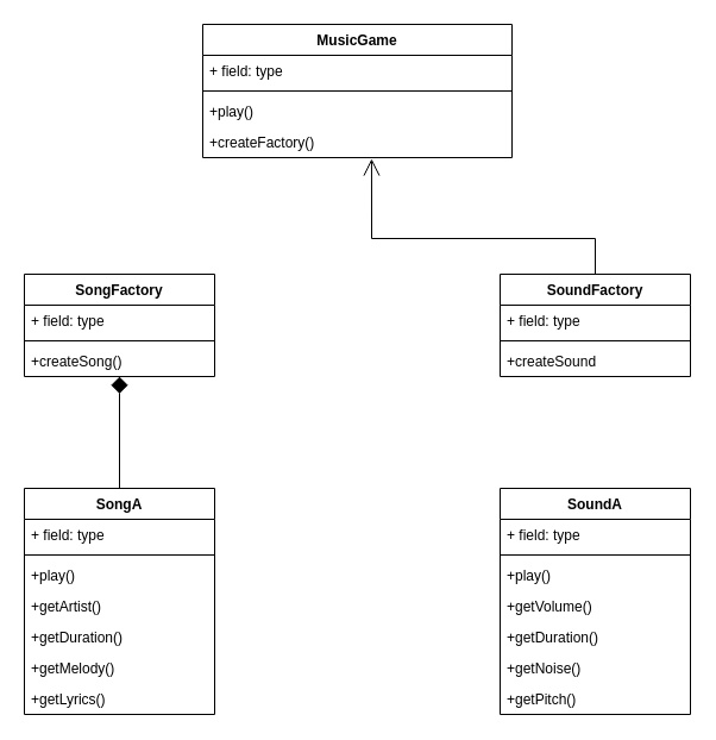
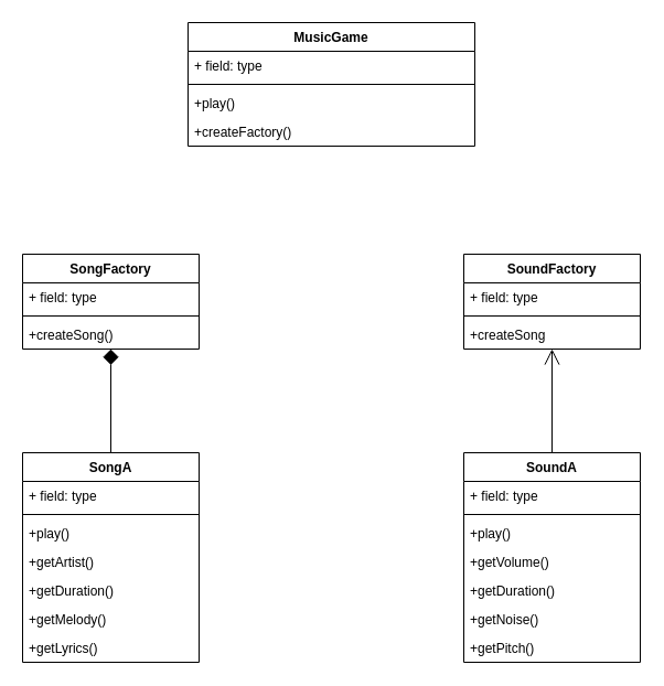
- <mxCell id="33" value="" style="endArrow=open;endFill=1;endSize=12;html=1;rounded=0;exitX=0.5;exitY=0;exitDx=0;exitDy=0;entryX=0.546;entryY=1.038;entryDx=0;entryDy=0;entryPerimeter=0;" edge="1" parent="1" source="6" target="14"><mxGeometry width="160" relative="1" as="geometry"><mxPoint x="360" y="190" as="sourcePoint" /><mxPoint x="310" y="130" as="targetPoint" /><Array as="points"><mxPoint x="500" y="200" /><mxPoint x="312" y="200" /></Array></mxGeometry></mxCell>
- <mxCell id="9" value="+createSound" style="text;strokeColor=none;fillColor=none;align=left;verticalAlign=top;spacingLeft=4;spacingRight=4;overflow=hidden;rotatable=0;points=[[0,0.5],[1,0.5]];portConstraint=eastwest;" parent="6" vertex="1"><mxGeometry y="60" width="160" height="26" as="geometry" /></mxCell>
+ <mxCell id="9" value="+createSong" style="text;strokeColor=none;fillColor=none;align=left;verticalAlign=top;spacingLeft=4;spacingRight=4;overflow=hidden;rotatable=0;points=[[0,0.5],[1,0.5]];portConstraint=eastwest;" parent="6" vertex="1"><mxGeometry y="60" width="160" height="26" as="geometry" /></mxCell>
+ <mxCell id="31" value="" style="endArrow=open;endFill=1;endSize=12;html=1;rounded=0;entryX=0.5;entryY=1;entryDx=0;entryDy=0;exitX=0.5;exitY=0;exitDx=0;exitDy=0;" edge="1" parent="1" source="23" target="6"><mxGeometry width="160" relative="1" as="geometry"><mxPoint x="300" y="380" as="sourcePoint" /><mxPoint x="460" y="380" as="targetPoint" /></mxGeometry></mxCell>
